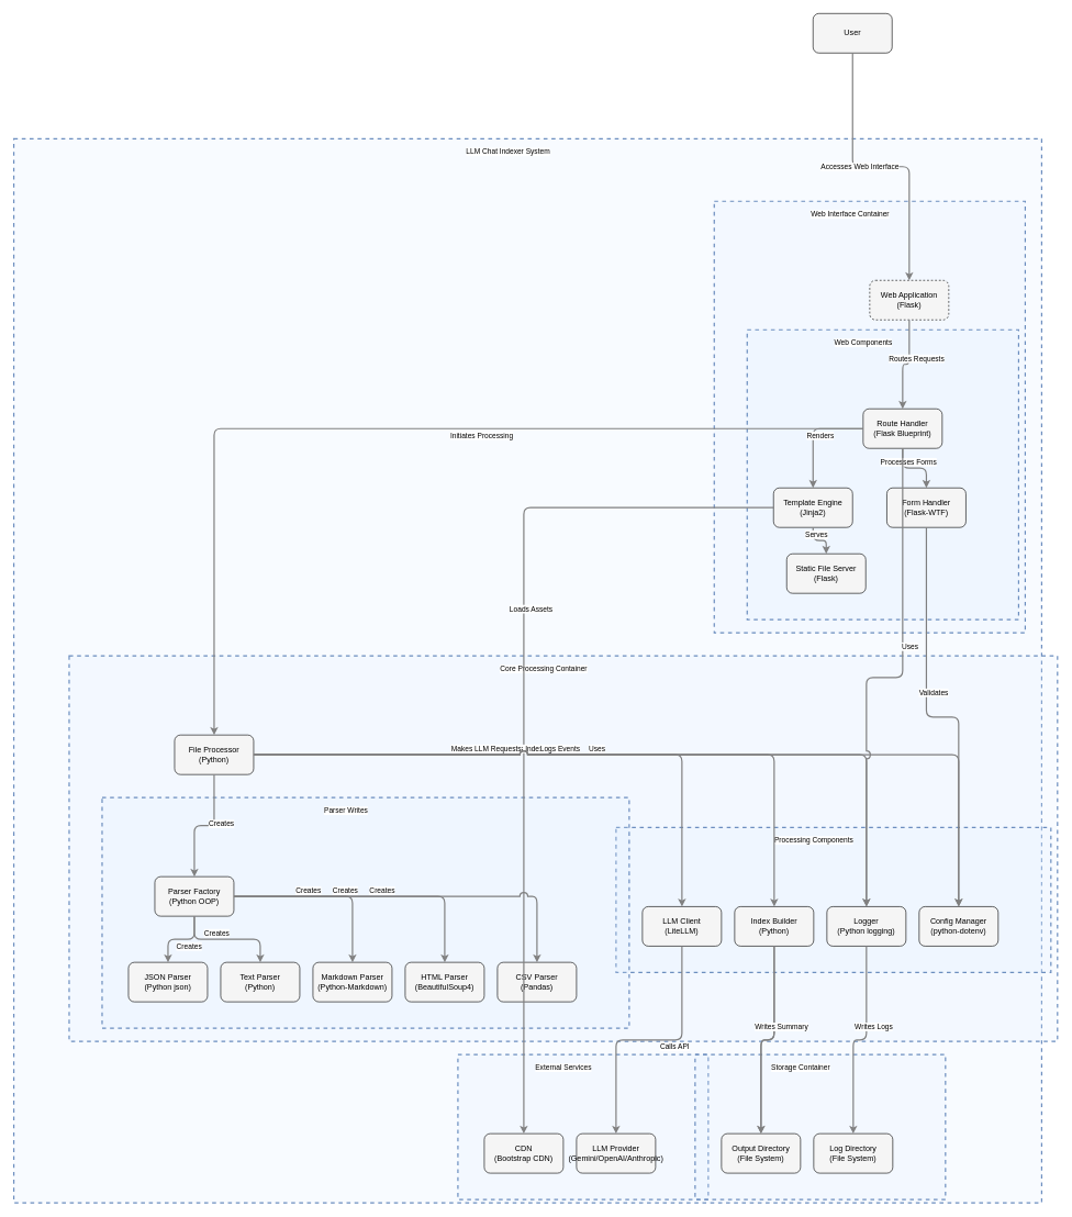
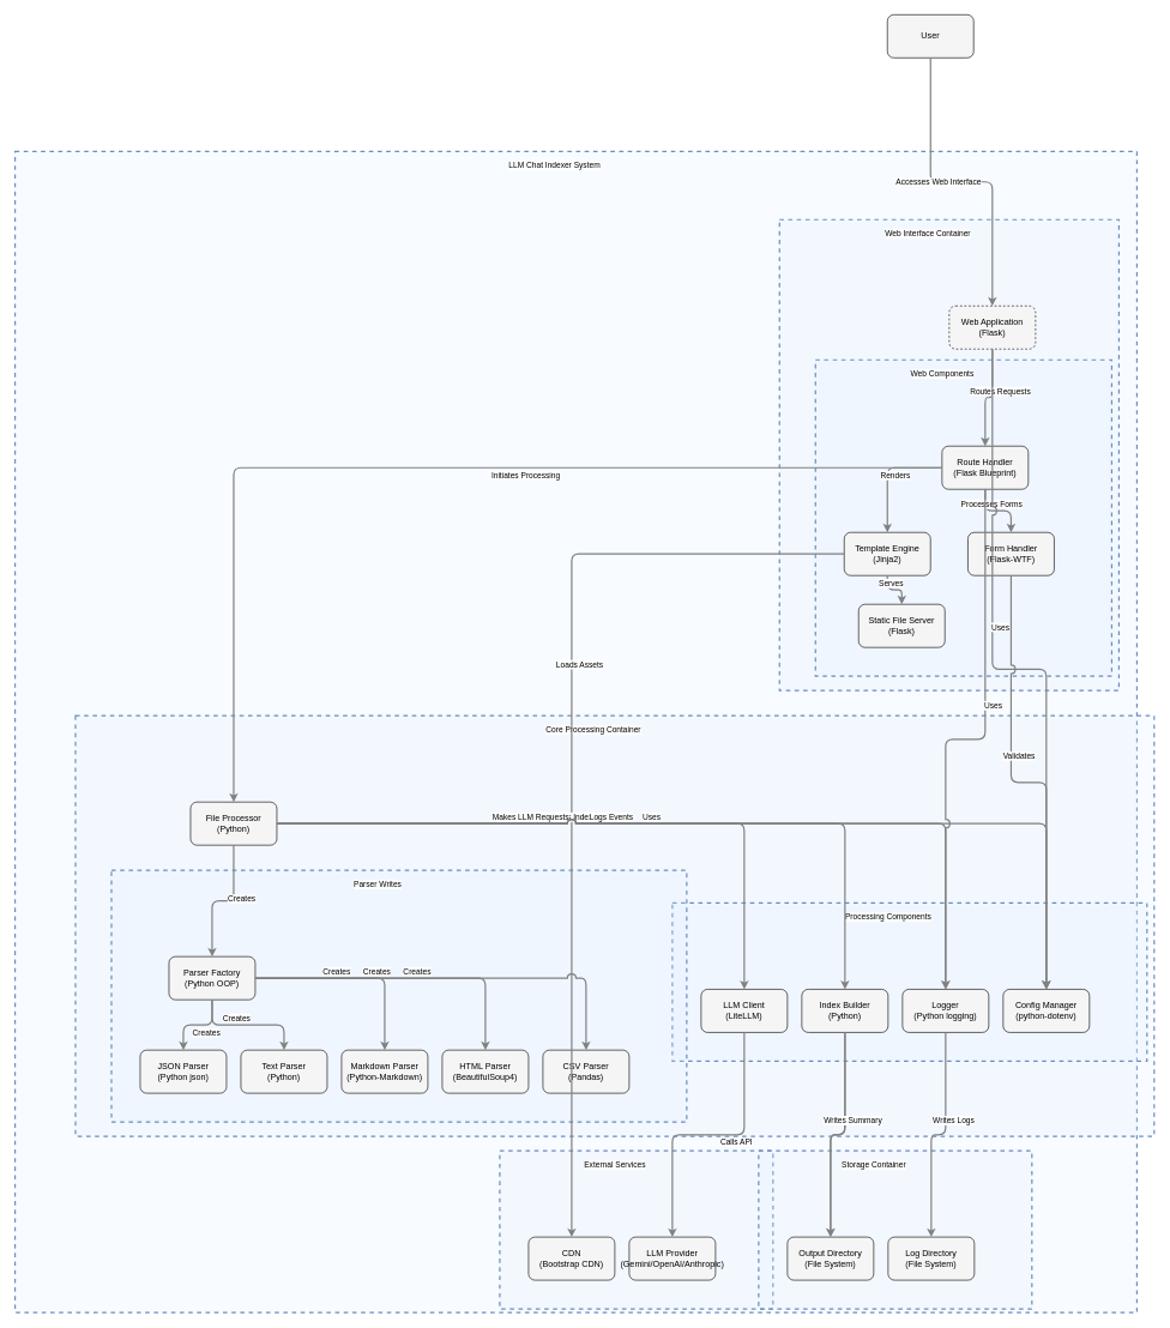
+ <mxCell id="81" style="edgeStyle=orthogonalEdgeStyle;rounded=1;orthogonalLoop=1;jettySize=auto;html=1;strokeColor=#808080;strokeWidth=2;jumpStyle=arc;jumpSize=10;spacing=15;labelBackgroundColor=white;labelBorderColor=none" edge="1" parent="1" source="19" target="33"><mxGeometry relative="1" as="geometry" /></mxCell>
+ <mxCell id="82" value="Uses" style="edgeLabel;html=1;align=center;verticalAlign=middle;resizable=0;points=[];" vertex="1" connectable="0" parent="81"><mxGeometry x="-0.2" y="10" relative="1" as="geometry"><mxPoint as="offset" /></mxGeometry></mxCell>
